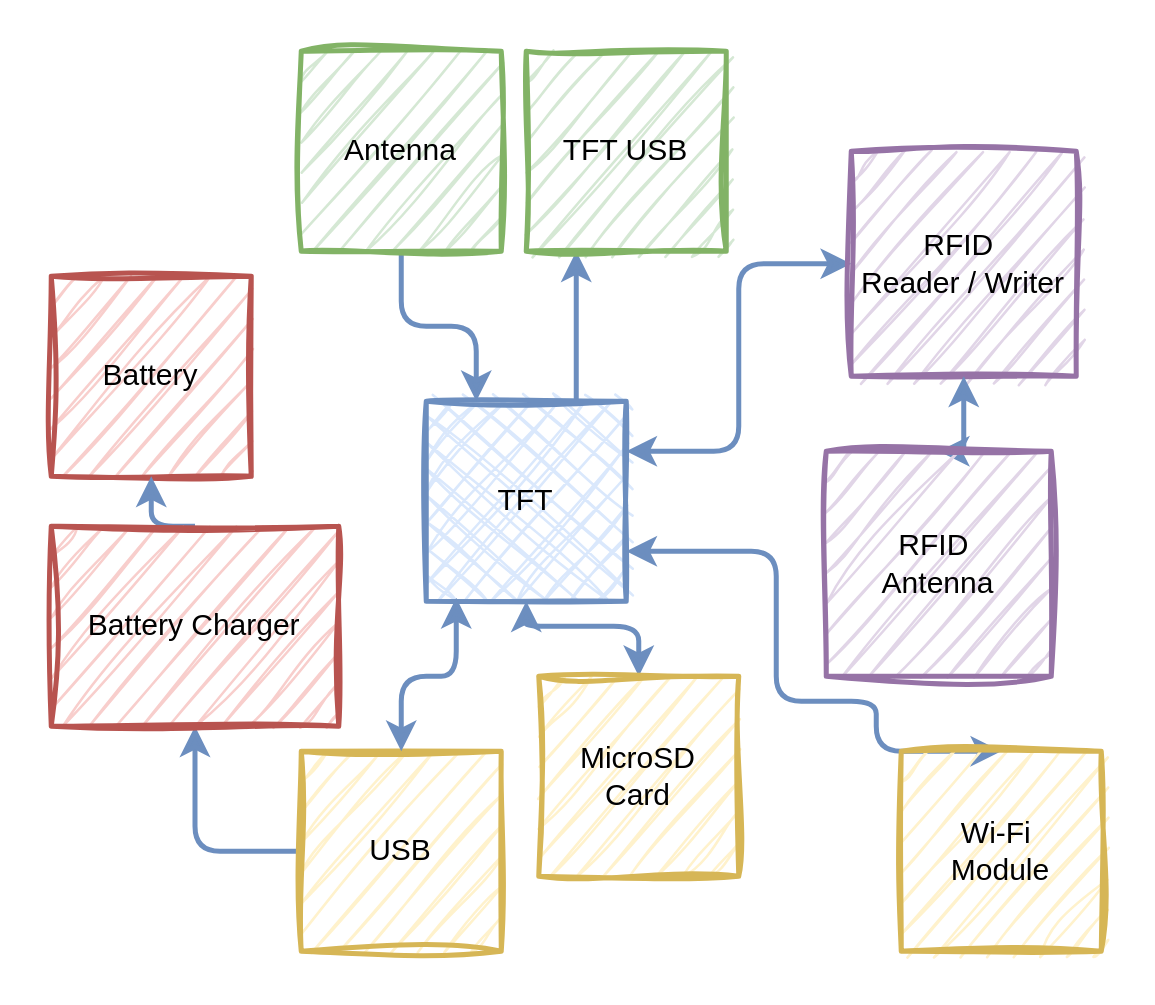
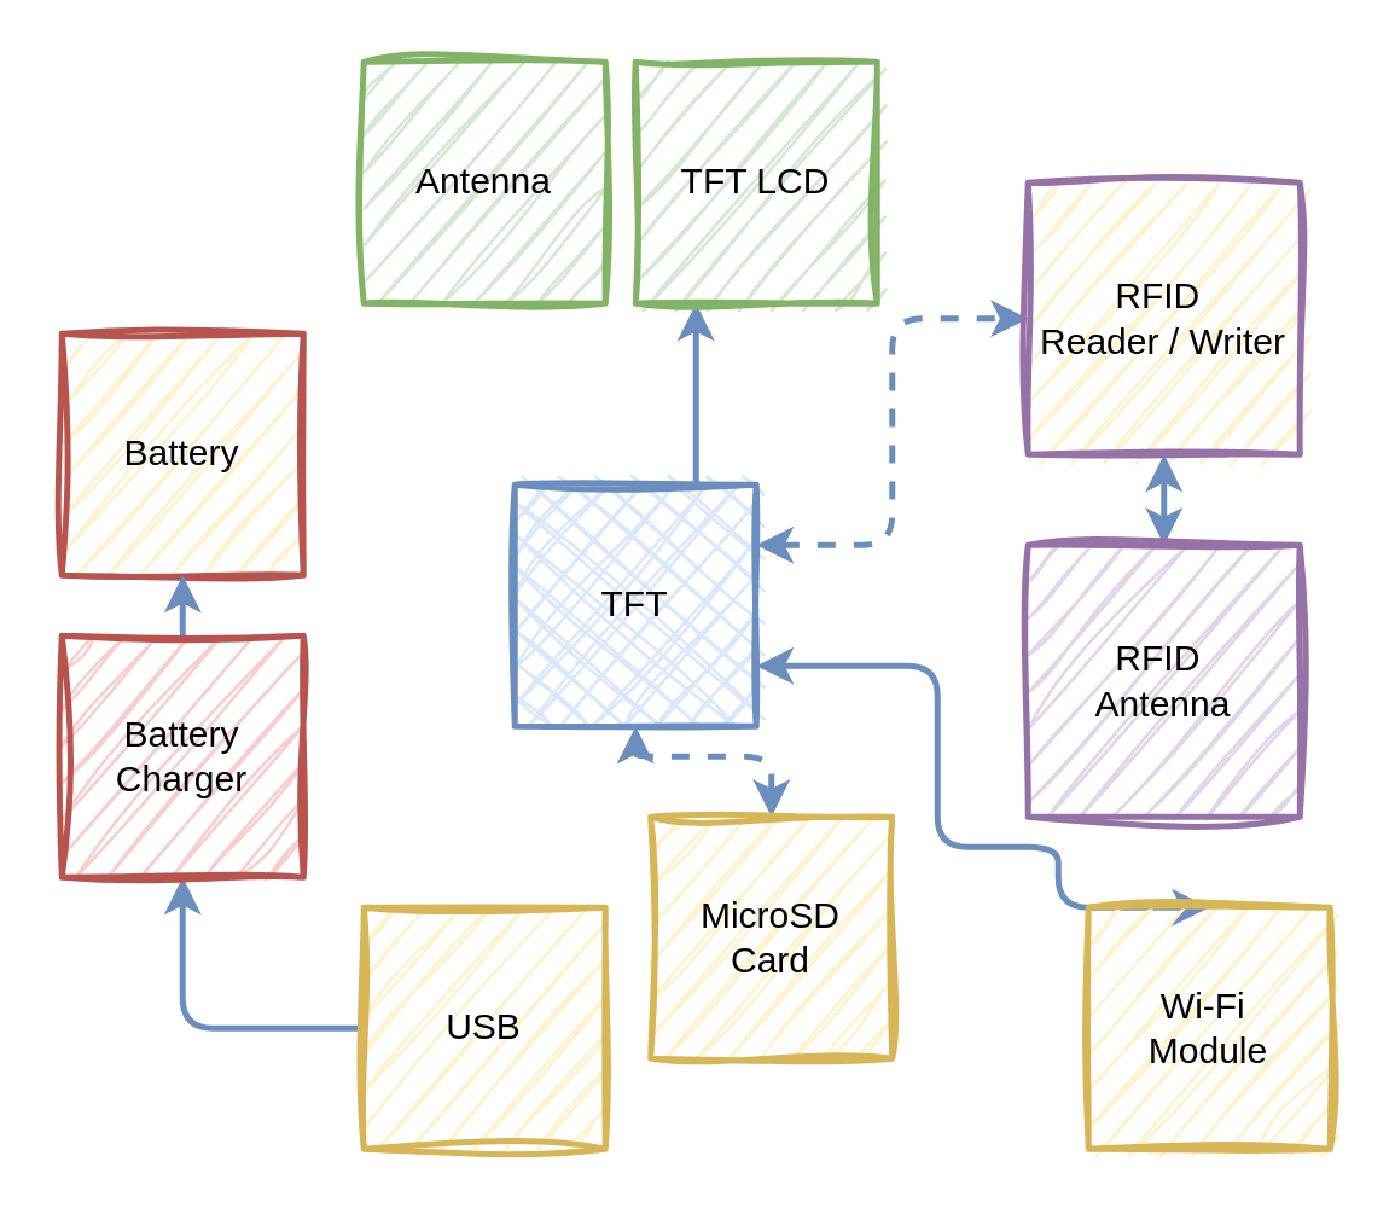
- <mxCell id="19" value="TFT USB" style="whiteSpace=wrap;html=1;aspect=fixed;fillColor=#d5e8d4;strokeColor=#82b366;strokeWidth=2;sketch=1;curveFitting=1;jiggle=2;" parent="1" vertex="1"><mxGeometry x="210" y="20" width="80" height="80" as="geometry" /></mxCell>
+ <mxCell id="19" value="TFT LCD" style="whiteSpace=wrap;html=1;aspect=fixed;fillColor=#d5e8d4;strokeColor=#82b366;strokeWidth=2;sketch=1;curveFitting=1;jiggle=2;" parent="1" vertex="1"><mxGeometry x="210" y="20" width="80" height="80" as="geometry" /></mxCell>
- <mxCell id="7" value="RFID&amp;nbsp;&lt;div&gt;Reader / Writer&lt;/div&gt;" style="whiteSpace=wrap;html=1;aspect=fixed;fillColor=#e1d5e7;strokeColor=#9673a6;strokeWidth=2;sketch=1;curveFitting=1;jiggle=2;" parent="1" vertex="1"><mxGeometry x="340" y="60" width="90" height="90" as="geometry" /></mxCell>
+ <mxCell id="7" value="RFID&amp;nbsp;&lt;div&gt;Reader / Writer&lt;/div&gt;" style="whiteSpace=wrap;html=1;aspect=fixed;fillColor=#fff2cc;strokeColor=#9673a6;strokeWidth=2;sketch=1;curveFitting=1;jiggle=2;" parent="1" vertex="1"><mxGeometry x="340" y="60" width="90" height="90" as="geometry" /></mxCell>
- <mxCell id="17" style="edgeStyle=orthogonalEdgeStyle;rounded=1;orthogonalLoop=1;jettySize=auto;html=1;entryX=0.25;entryY=0;entryDx=0;entryDy=0;fillColor=#dae8fc;strokeColor=#6c8ebf;curved=0;strokeWidth=2;" parent="1" source="18" target="4" edge="1"><mxGeometry relative="1" as="geometry" /></mxCell>
- <mxCell id="10" value="Battery" style="whiteSpace=wrap;html=1;aspect=fixed;fillColor=#f8cecc;strokeColor=#b85450;strokeWidth=2;sketch=1;curveFitting=1;jiggle=2;" parent="1" vertex="1"><mxGeometry x="20" y="110" width="80" height="80" as="geometry" /></mxCell>
+ <mxCell id="10" value="Battery" style="whiteSpace=wrap;html=1;aspect=fixed;fillColor=#fff2cc;strokeColor=#b85450;strokeWidth=2;sketch=1;curveFitting=1;jiggle=2;" parent="1" vertex="1"><mxGeometry x="20" y="110" width="80" height="80" as="geometry" /></mxCell>
- <mxCell id="3" style="edgeStyle=orthogonalEdgeStyle;rounded=1;orthogonalLoop=1;jettySize=auto;html=1;exitX=1;exitY=0.25;exitDx=0;exitDy=0;entryX=0;entryY=0.5;entryDx=0;entryDy=0;fillColor=#dae8fc;strokeColor=#6c8ebf;curved=0;strokeWidth=2;startArrow=classic;startFill=1;" parent="1" source="4" target="7" edge="1"><mxGeometry relative="1" as="geometry" /></mxCell>
+ <mxCell id="3" style="edgeStyle=orthogonalEdgeStyle;rounded=1;orthogonalLoop=1;jettySize=auto;html=1;exitX=1;exitY=0.25;exitDx=0;exitDy=0;entryX=0;entryY=0.5;entryDx=0;entryDy=0;fillColor=#dae8fc;strokeColor=#6c8ebf;curved=0;strokeWidth=2;startArrow=classic;startFill=1;dashed=1;" parent="1" source="4" target="7" edge="1"><mxGeometry relative="1" as="geometry" /></mxCell>
- <mxCell id="9" value="RFID&amp;nbsp;&lt;div&gt;Antenna&lt;/div&gt;" style="whiteSpace=wrap;html=1;aspect=fixed;fillColor=#e1d5e7;strokeColor=#9673a6;strokeWidth=2;sketch=1;curveFitting=1;jiggle=2;" parent="1" vertex="1"><mxGeometry x="330" y="180" width="90" height="90" as="geometry" /></mxCell>
+ <mxCell id="9" value="RFID&amp;nbsp;&lt;div&gt;Antenna&lt;/div&gt;" style="whiteSpace=wrap;html=1;aspect=fixed;fillColor=#e1d5e7;strokeColor=#9673a6;strokeWidth=2;sketch=1;curveFitting=1;jiggle=2;" parent="1" vertex="1"><mxGeometry x="340" y="180" width="90" height="90" as="geometry" /></mxCell>
- <mxCell id="16" value="Battery Charger" style="whiteSpace=wrap;html=1;aspect=fixed;fillColor=#f8cecc;strokeColor=#b85450;strokeWidth=2;sketch=1;curveFitting=1;jiggle=2;" parent="1" vertex="1"><mxGeometry x="20" y="210" width="115" height="80" as="geometry" /></mxCell>
+ <mxCell id="16" value="Battery Charger" style="whiteSpace=wrap;html=1;aspect=fixed;fillColor=#f8cecc;strokeColor=#b85450;strokeWidth=2;sketch=1;curveFitting=1;jiggle=2;" parent="1" vertex="1"><mxGeometry x="20" y="210" width="80" height="80" as="geometry" /></mxCell>
- <mxCell id="5" style="edgeStyle=orthogonalEdgeStyle;rounded=1;orthogonalLoop=1;jettySize=auto;html=1;exitX=0.5;exitY=0;exitDx=0;exitDy=0;entryX=0.5;entryY=1;entryDx=0;entryDy=0;fillColor=#dae8fc;strokeColor=#6c8ebf;curved=0;strokeWidth=2;startArrow=classic;startFill=1;" parent="1" source="6" target="4" edge="1"><mxGeometry relative="1" as="geometry" /></mxCell>
+ <mxCell id="5" style="edgeStyle=orthogonalEdgeStyle;rounded=1;orthogonalLoop=1;jettySize=auto;html=1;exitX=0.5;exitY=0;exitDx=0;exitDy=0;entryX=0.5;entryY=1;entryDx=0;entryDy=0;fillColor=#dae8fc;strokeColor=#6c8ebf;curved=0;strokeWidth=2;startArrow=classic;startFill=1;dashed=1;" parent="1" source="6" target="4" edge="1"><mxGeometry relative="1" as="geometry" /></mxCell>
- <mxCell id="20" style="edgeStyle=orthogonalEdgeStyle;rounded=1;orthogonalLoop=1;jettySize=auto;html=1;exitX=0.5;exitY=0;exitDx=0;exitDy=0;entryX=0.15;entryY=0.983;entryDx=0;entryDy=0;entryPerimeter=0;fillColor=#dae8fc;strokeColor=#6c8ebf;curved=0;strokeWidth=2;startArrow=classic;startFill=1;" parent="1" source="12" target="4" edge="1"><mxGeometry relative="1" as="geometry" /></mxCell>
